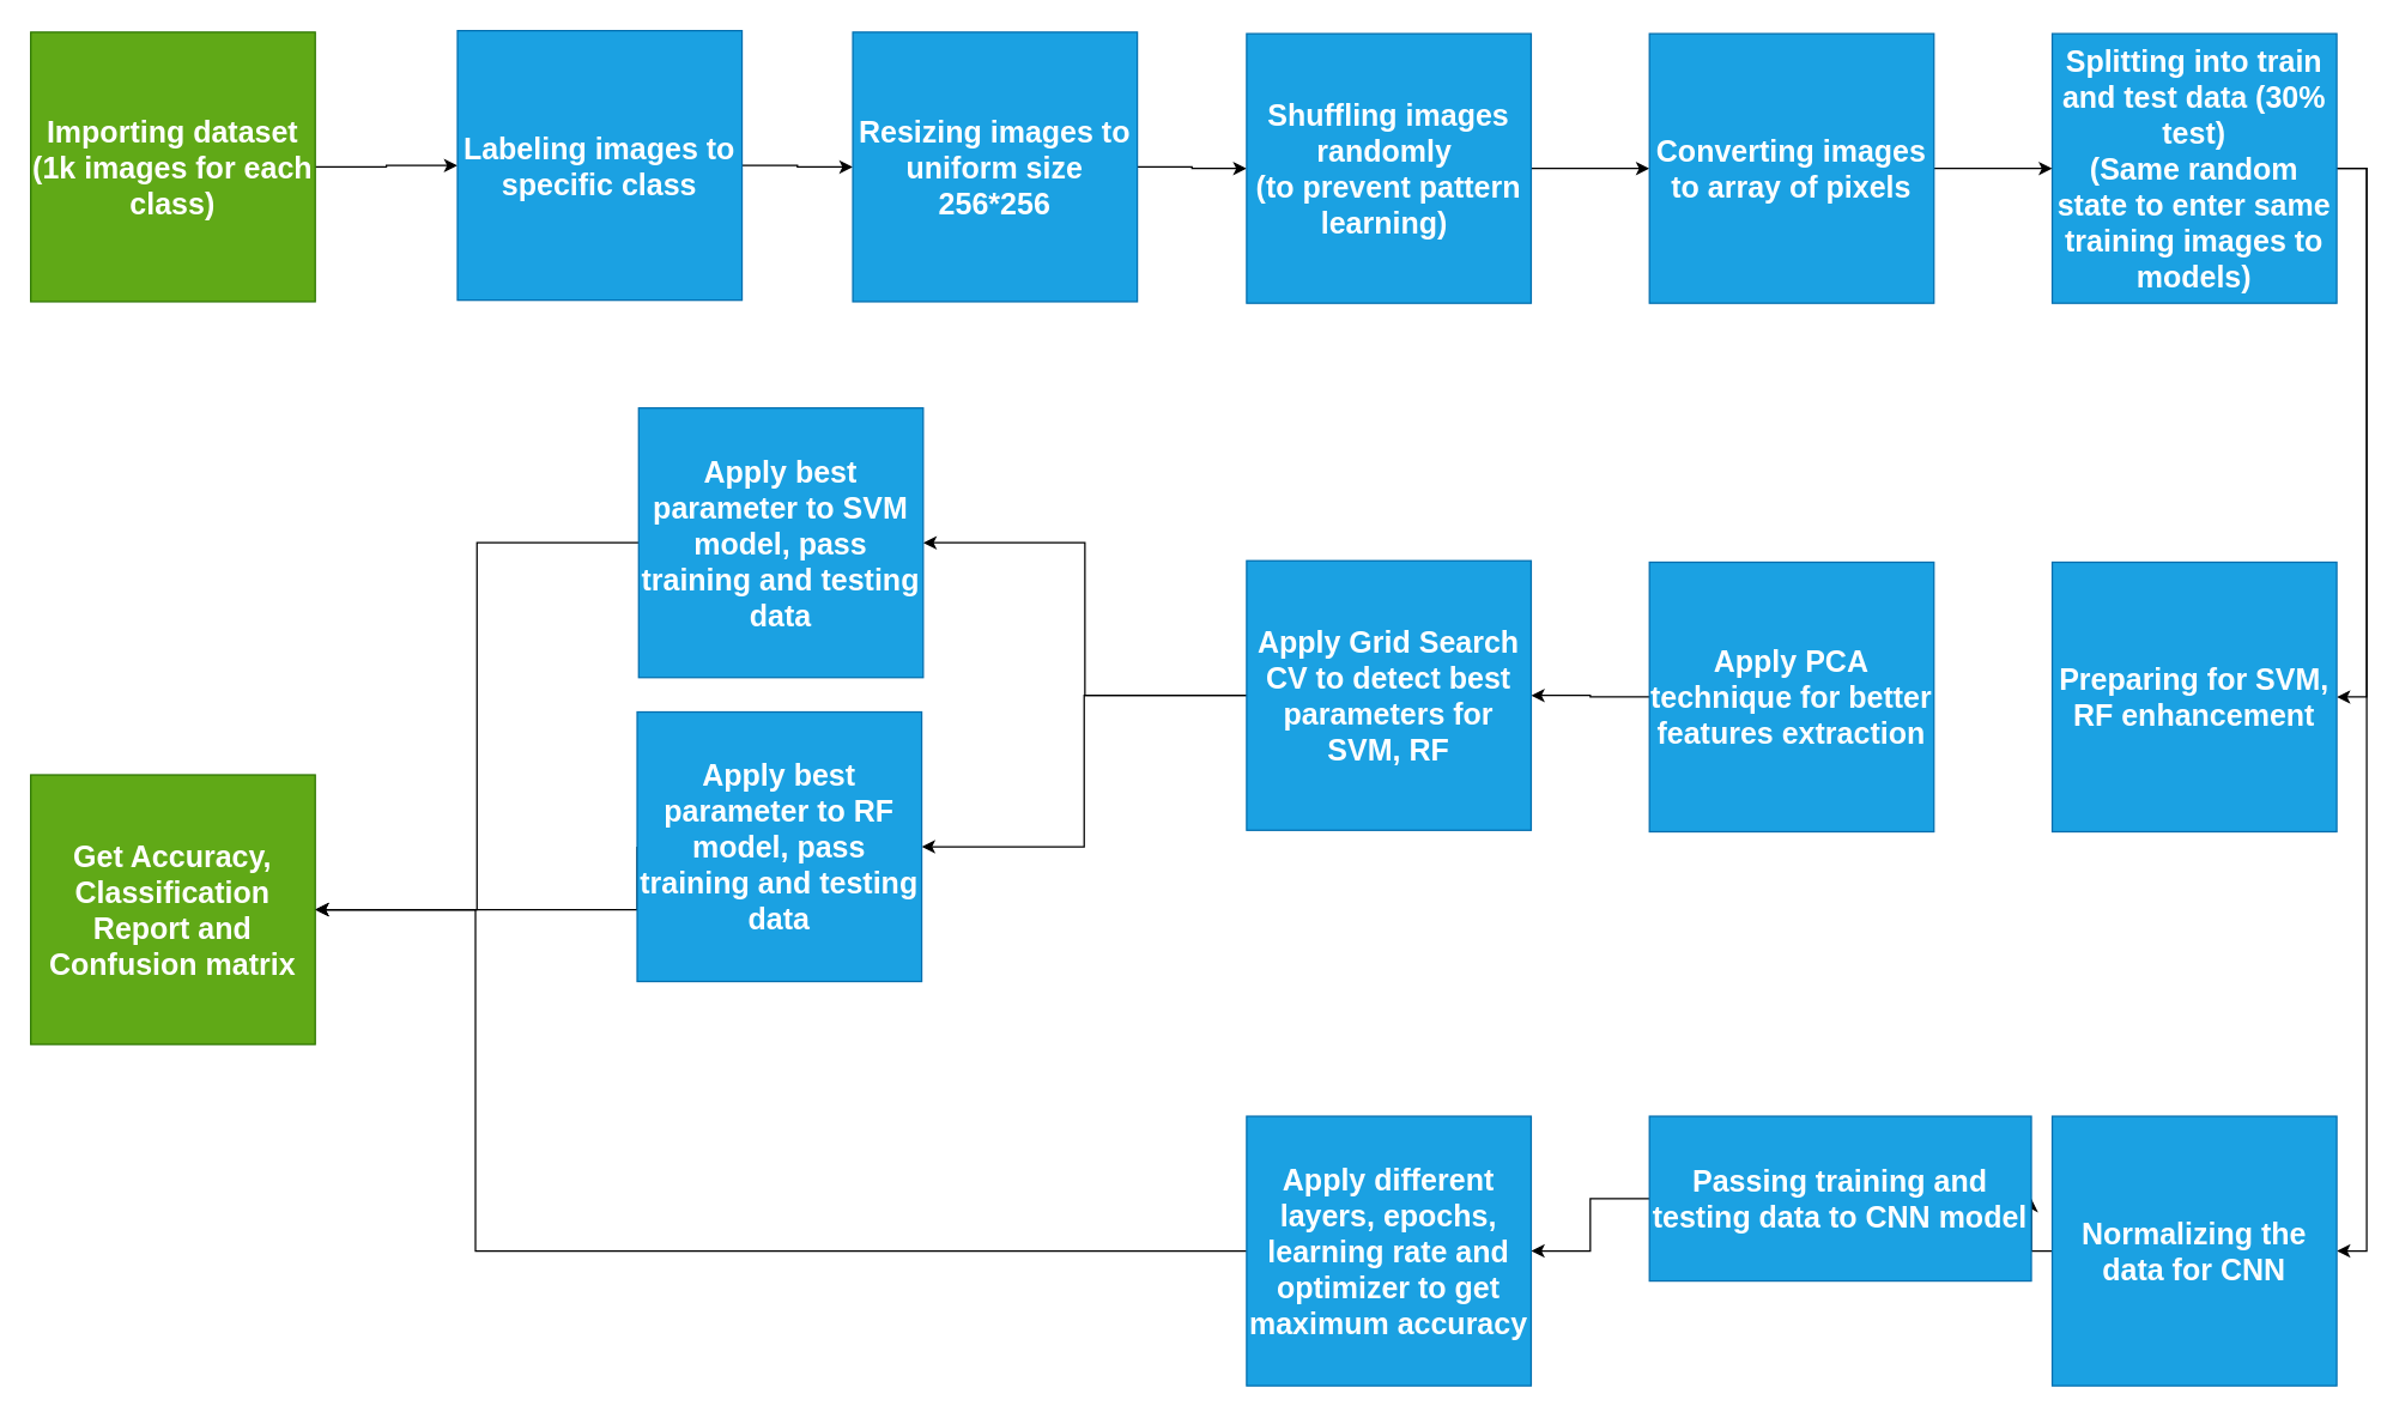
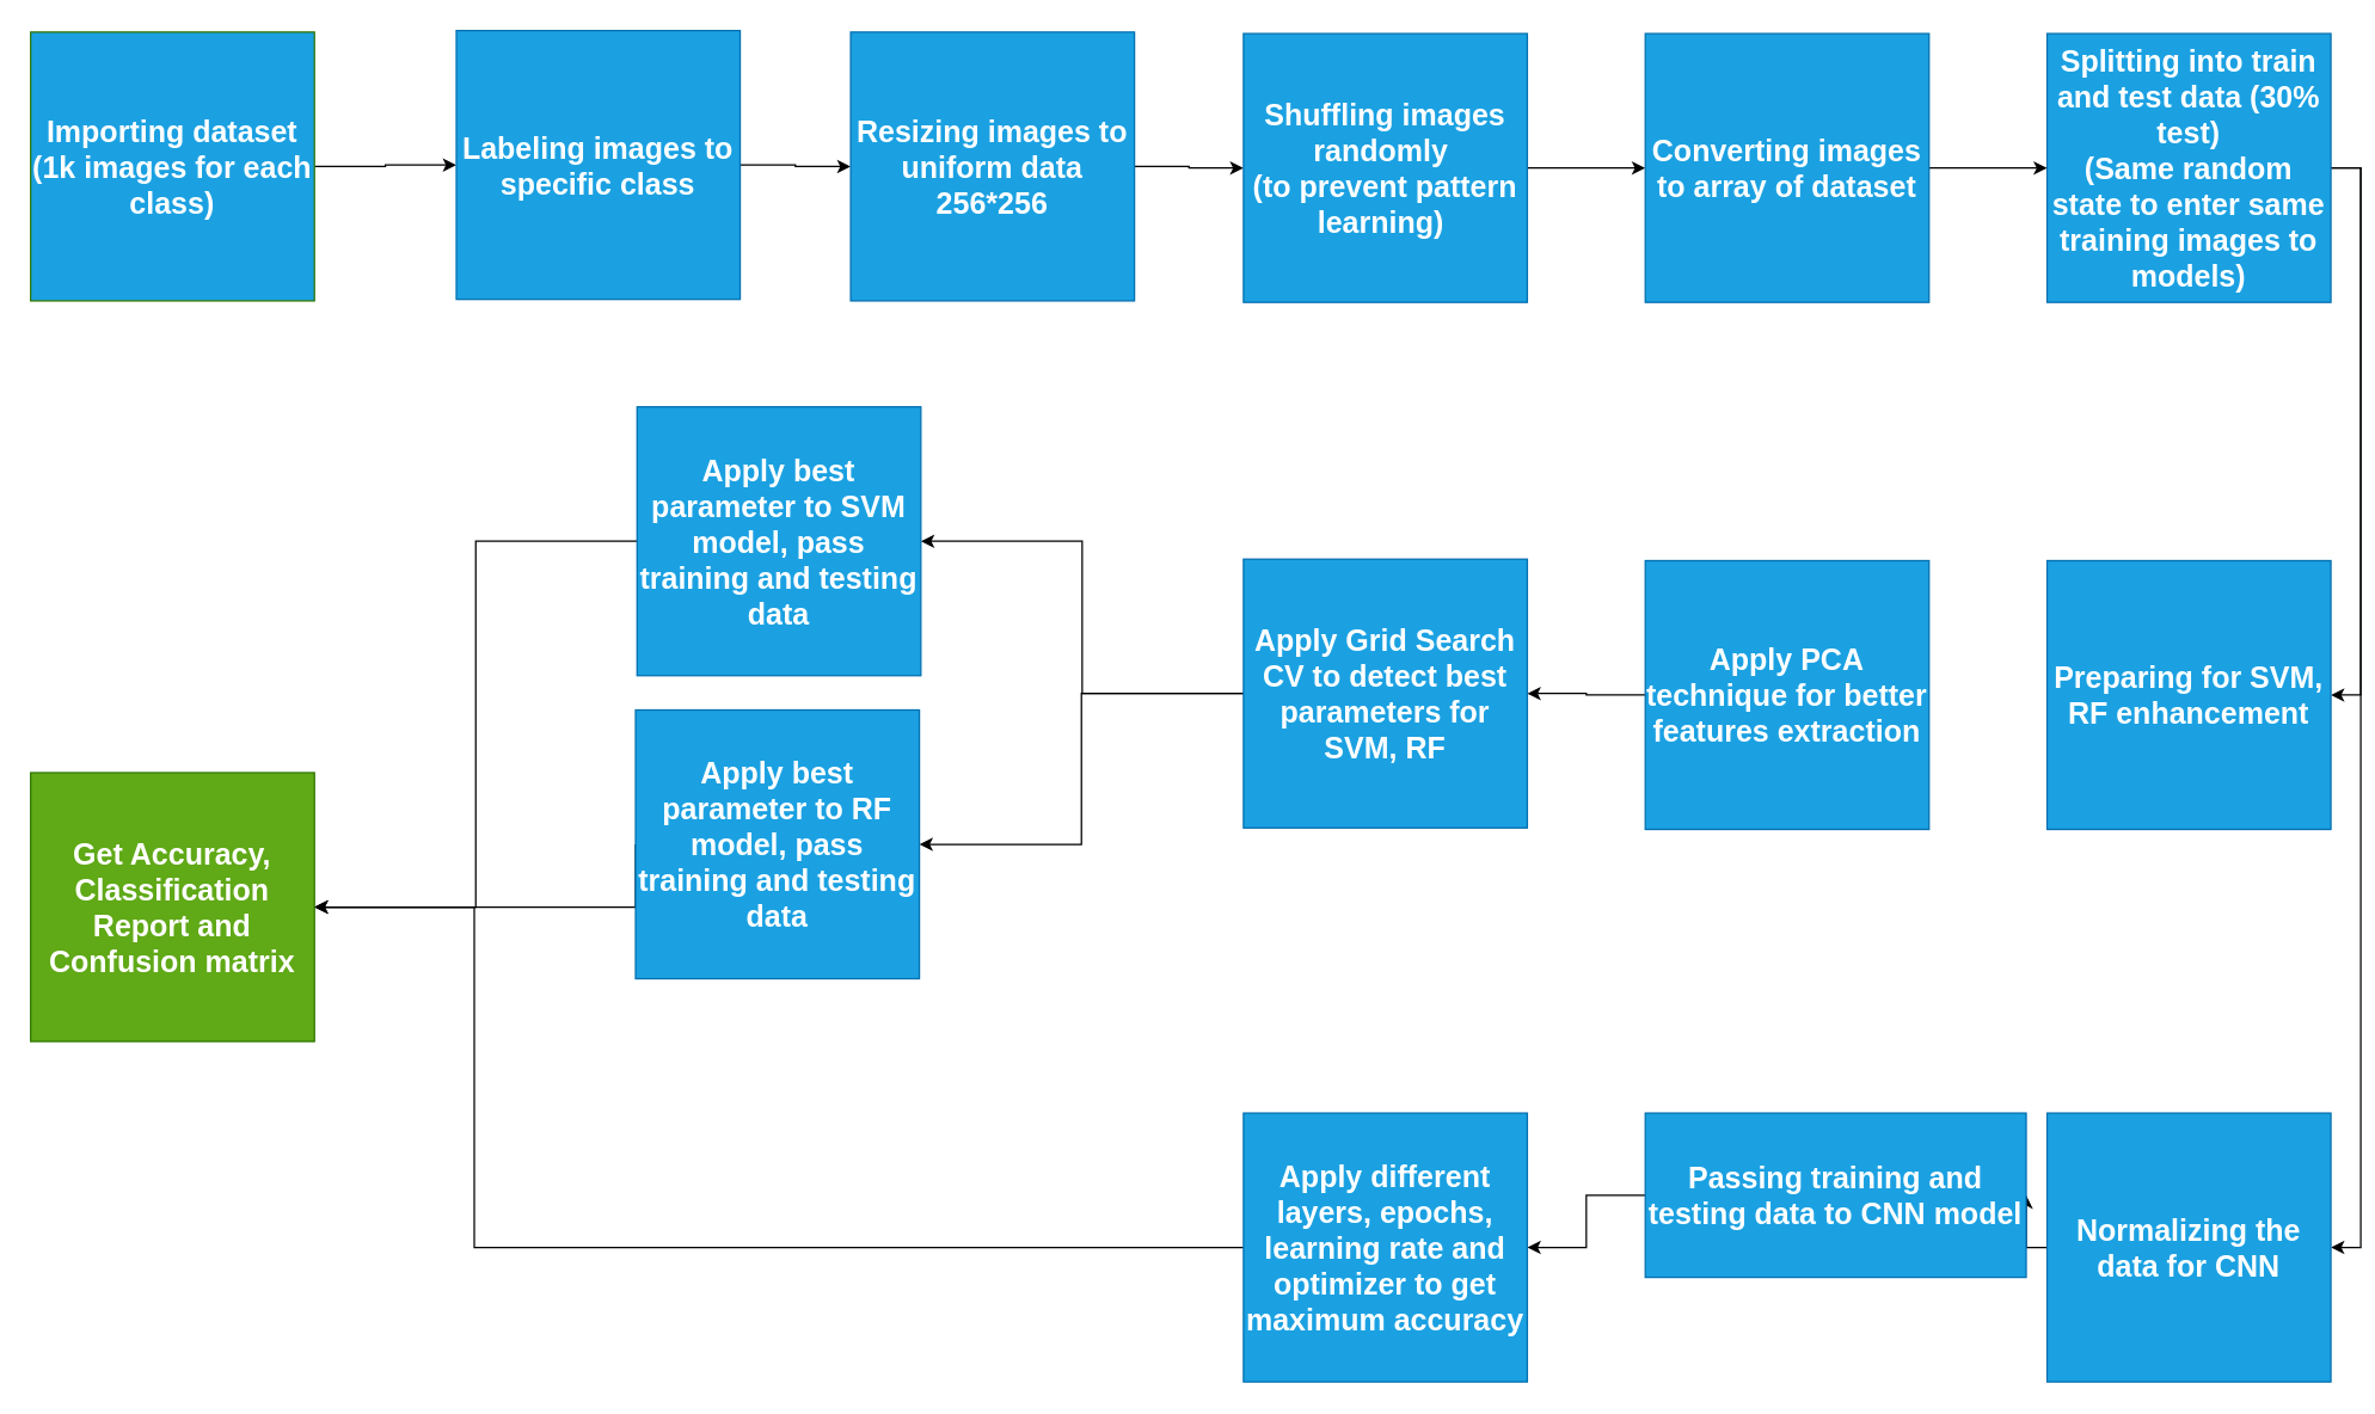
- <mxCell id="3" value="&lt;span style=&quot;font-size: 20px;&quot;&gt;Importing dataset&lt;/span&gt;&lt;div style=&quot;font-size: 20px;&quot;&gt;&lt;span style=&quot;font-size: 20px;&quot;&gt;(1k images for each class)&lt;/span&gt;&lt;/div&gt;" style="rounded=0;whiteSpace=wrap;html=1;fillColor=#60a917;fontColor=#ffffff;strokeColor=#2D7600;fontStyle=1;fontSize=20;" parent="1" vertex="1"><mxGeometry x="20" y="21" width="190" height="180" as="geometry" /></mxCell>
+ <mxCell id="3" value="&lt;span style=&quot;font-size: 20px;&quot;&gt;Importing dataset&lt;/span&gt;&lt;div style=&quot;font-size: 20px;&quot;&gt;&lt;span style=&quot;font-size: 20px;&quot;&gt;(1k images for each class)&lt;/span&gt;&lt;/div&gt;" style="rounded=0;whiteSpace=wrap;html=1;fillColor=#1ba1e2;fontColor=#ffffff;strokeColor=#2D7600;fontStyle=1;fontSize=20;" parent="1" vertex="1"><mxGeometry x="20" y="21" width="190" height="180" as="geometry" /></mxCell>
- <mxCell id="7" value="&lt;span style=&quot;font-size: 20px;&quot;&gt;Resizing images to uniform size 256*256&lt;/span&gt;" style="rounded=0;whiteSpace=wrap;html=1;fillColor=#1ba1e2;fontColor=#ffffff;strokeColor=#006EAF;fontStyle=1;fontSize=20;" parent="1" vertex="1"><mxGeometry x="569" y="21" width="190" height="180" as="geometry" /></mxCell>
+ <mxCell id="7" value="&lt;span style=&quot;font-size: 20px;&quot;&gt;Resizing images to uniform data 256*256&lt;/span&gt;" style="rounded=0;whiteSpace=wrap;html=1;fillColor=#1ba1e2;fontColor=#ffffff;strokeColor=#006EAF;fontStyle=1;fontSize=20;" parent="1" vertex="1"><mxGeometry x="569" y="21" width="190" height="180" as="geometry" /></mxCell>
- <mxCell id="17" value="&lt;span style=&quot;font-size: 20px;&quot;&gt;Converting images to array of pixels&lt;/span&gt;" style="rounded=0;whiteSpace=wrap;html=1;fillColor=#1ba1e2;fontColor=#ffffff;strokeColor=#006EAF;fontStyle=1;fontSize=20;" parent="1" vertex="1"><mxGeometry x="1101" y="22" width="190" height="180" as="geometry" /></mxCell>
+ <mxCell id="17" value="&lt;span style=&quot;font-size: 20px;&quot;&gt;Converting images to array of dataset&lt;/span&gt;" style="rounded=0;whiteSpace=wrap;html=1;fillColor=#1ba1e2;fontColor=#ffffff;strokeColor=#006EAF;fontStyle=1;fontSize=20;" parent="1" vertex="1"><mxGeometry x="1101" y="22" width="190" height="180" as="geometry" /></mxCell>
